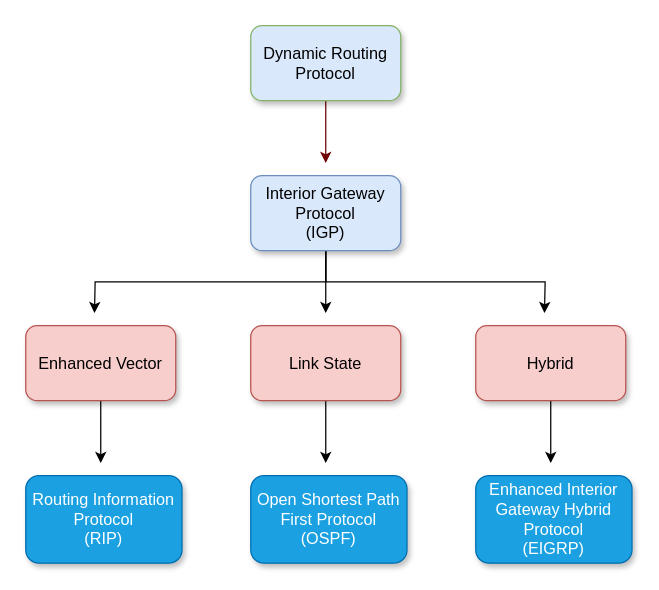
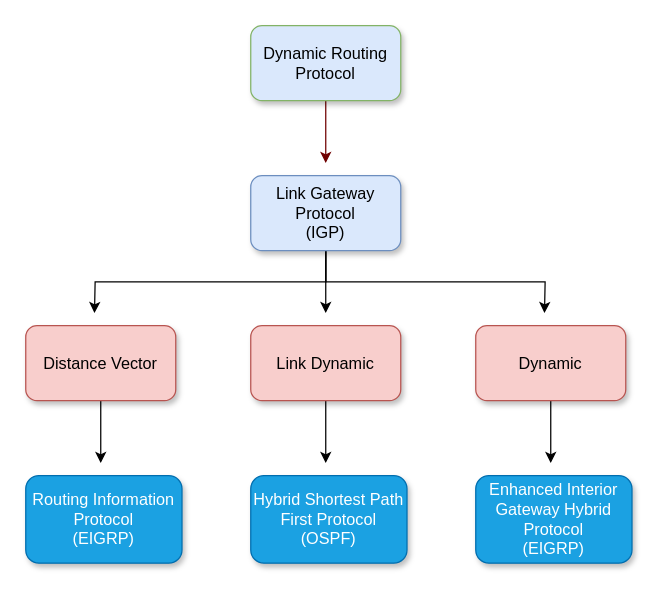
- <mxCell id="7" value="Interior Gateway&lt;br style=&quot;font-size: 13px;&quot;&gt;Protocol&lt;br style=&quot;font-size: 13px;&quot;&gt;(IGP)" style="rounded=1;whiteSpace=wrap;html=1;fillColor=#dae8fc;strokeColor=#6c8ebf;glass=0;shadow=1;sketch=0;fontSize=13;" vertex="1" parent="1"><mxGeometry x="200" y="140" width="120" height="60" as="geometry" /></mxCell>
+ <mxCell id="7" value="Link Gateway&lt;br style=&quot;font-size: 13px;&quot;&gt;Protocol&lt;br style=&quot;font-size: 13px;&quot;&gt;(IGP)" style="rounded=1;whiteSpace=wrap;html=1;fillColor=#dae8fc;strokeColor=#6c8ebf;glass=0;shadow=1;sketch=0;fontSize=13;" vertex="1" parent="1"><mxGeometry x="200" y="140" width="120" height="60" as="geometry" /></mxCell>
- <mxCell id="11" value="Enhanced Vector" style="rounded=1;whiteSpace=wrap;html=1;fillColor=#f8cecc;strokeColor=#b85450;glass=0;shadow=1;sketch=0;fontSize=13;" vertex="1" parent="1"><mxGeometry x="20" y="260" width="120" height="60" as="geometry" /></mxCell>
+ <mxCell id="11" value="Distance Vector" style="rounded=1;whiteSpace=wrap;html=1;fillColor=#f8cecc;strokeColor=#b85450;glass=0;shadow=1;sketch=0;fontSize=13;" vertex="1" parent="1"><mxGeometry x="20" y="260" width="120" height="60" as="geometry" /></mxCell>
- <mxCell id="9" value="Link State" style="rounded=1;whiteSpace=wrap;html=1;fillColor=#f8cecc;strokeColor=#b85450;glass=0;shadow=1;sketch=0;fontSize=13;" vertex="1" parent="1"><mxGeometry x="200" y="260" width="120" height="60" as="geometry" /></mxCell>
+ <mxCell id="9" value="Link Dynamic" style="rounded=1;whiteSpace=wrap;html=1;fillColor=#f8cecc;strokeColor=#b85450;glass=0;shadow=1;sketch=0;fontSize=13;" vertex="1" parent="1"><mxGeometry x="200" y="260" width="120" height="60" as="geometry" /></mxCell>
- <mxCell id="13" value="Hybrid" style="rounded=1;whiteSpace=wrap;html=1;fillColor=#f8cecc;strokeColor=#b85450;glass=0;shadow=1;sketch=0;fontSize=13;" vertex="1" parent="1"><mxGeometry x="380" y="260" width="120" height="60" as="geometry" /></mxCell>
+ <mxCell id="13" value="Dynamic" style="rounded=1;whiteSpace=wrap;html=1;fillColor=#f8cecc;strokeColor=#b85450;glass=0;shadow=1;sketch=0;fontSize=13;" vertex="1" parent="1"><mxGeometry x="380" y="260" width="120" height="60" as="geometry" /></mxCell>
- <mxCell id="14" value="Routing Information&lt;br style=&quot;font-size: 13px;&quot;&gt;Protocol&lt;br style=&quot;font-size: 13px;&quot;&gt;(RIP)" style="rounded=1;whiteSpace=wrap;html=1;fillColor=#1ba1e2;fontColor=#ffffff;strokeColor=#006EAF;glass=0;shadow=1;sketch=0;fontSize=13;" vertex="1" parent="1"><mxGeometry x="20" y="380" width="125" height="70" as="geometry" /></mxCell>
+ <mxCell id="14" value="Routing Information&lt;br style=&quot;font-size: 13px;&quot;&gt;Protocol&lt;br style=&quot;font-size: 13px;&quot;&gt;(EIGRP)" style="rounded=1;whiteSpace=wrap;html=1;fillColor=#1ba1e2;fontColor=#ffffff;strokeColor=#006EAF;glass=0;shadow=1;sketch=0;fontSize=13;" vertex="1" parent="1"><mxGeometry x="20" y="380" width="125" height="70" as="geometry" /></mxCell>
- <mxCell id="15" value="Open Shortest Path&lt;br style=&quot;font-size: 13px;&quot;&gt;First Protocol&lt;br style=&quot;font-size: 13px;&quot;&gt;(OSPF)" style="rounded=1;whiteSpace=wrap;html=1;fillColor=#1ba1e2;fontColor=#ffffff;strokeColor=#006EAF;glass=0;shadow=1;sketch=0;fontSize=13;" vertex="1" parent="1"><mxGeometry x="200" y="380" width="125" height="70" as="geometry" /></mxCell>
+ <mxCell id="15" value="Hybrid Shortest Path&lt;br style=&quot;font-size: 13px;&quot;&gt;First Protocol&lt;br style=&quot;font-size: 13px;&quot;&gt;(OSPF)" style="rounded=1;whiteSpace=wrap;html=1;fillColor=#1ba1e2;fontColor=#ffffff;strokeColor=#006EAF;glass=0;shadow=1;sketch=0;fontSize=13;" vertex="1" parent="1"><mxGeometry x="200" y="380" width="125" height="70" as="geometry" /></mxCell>
